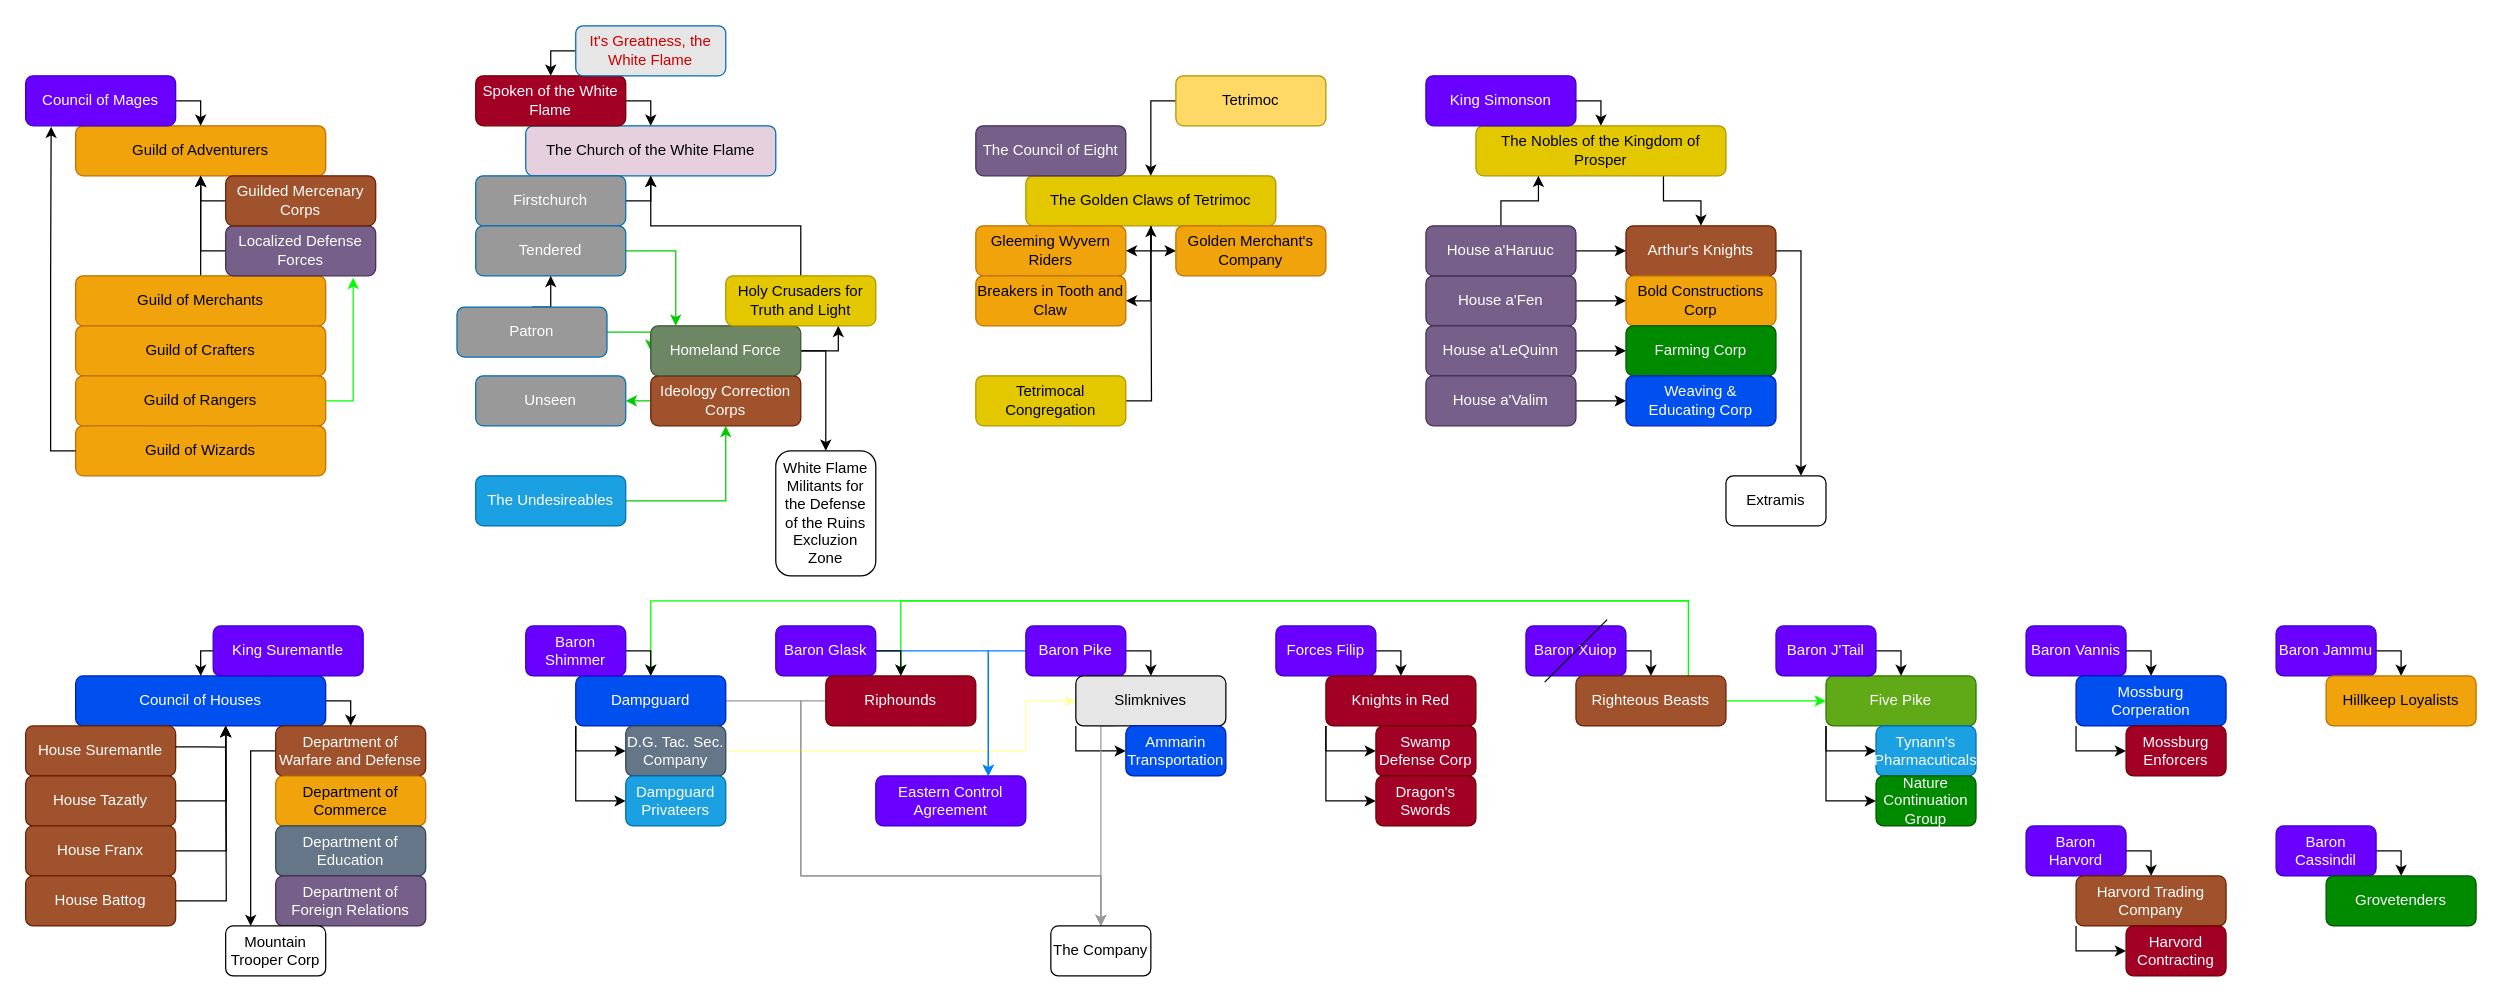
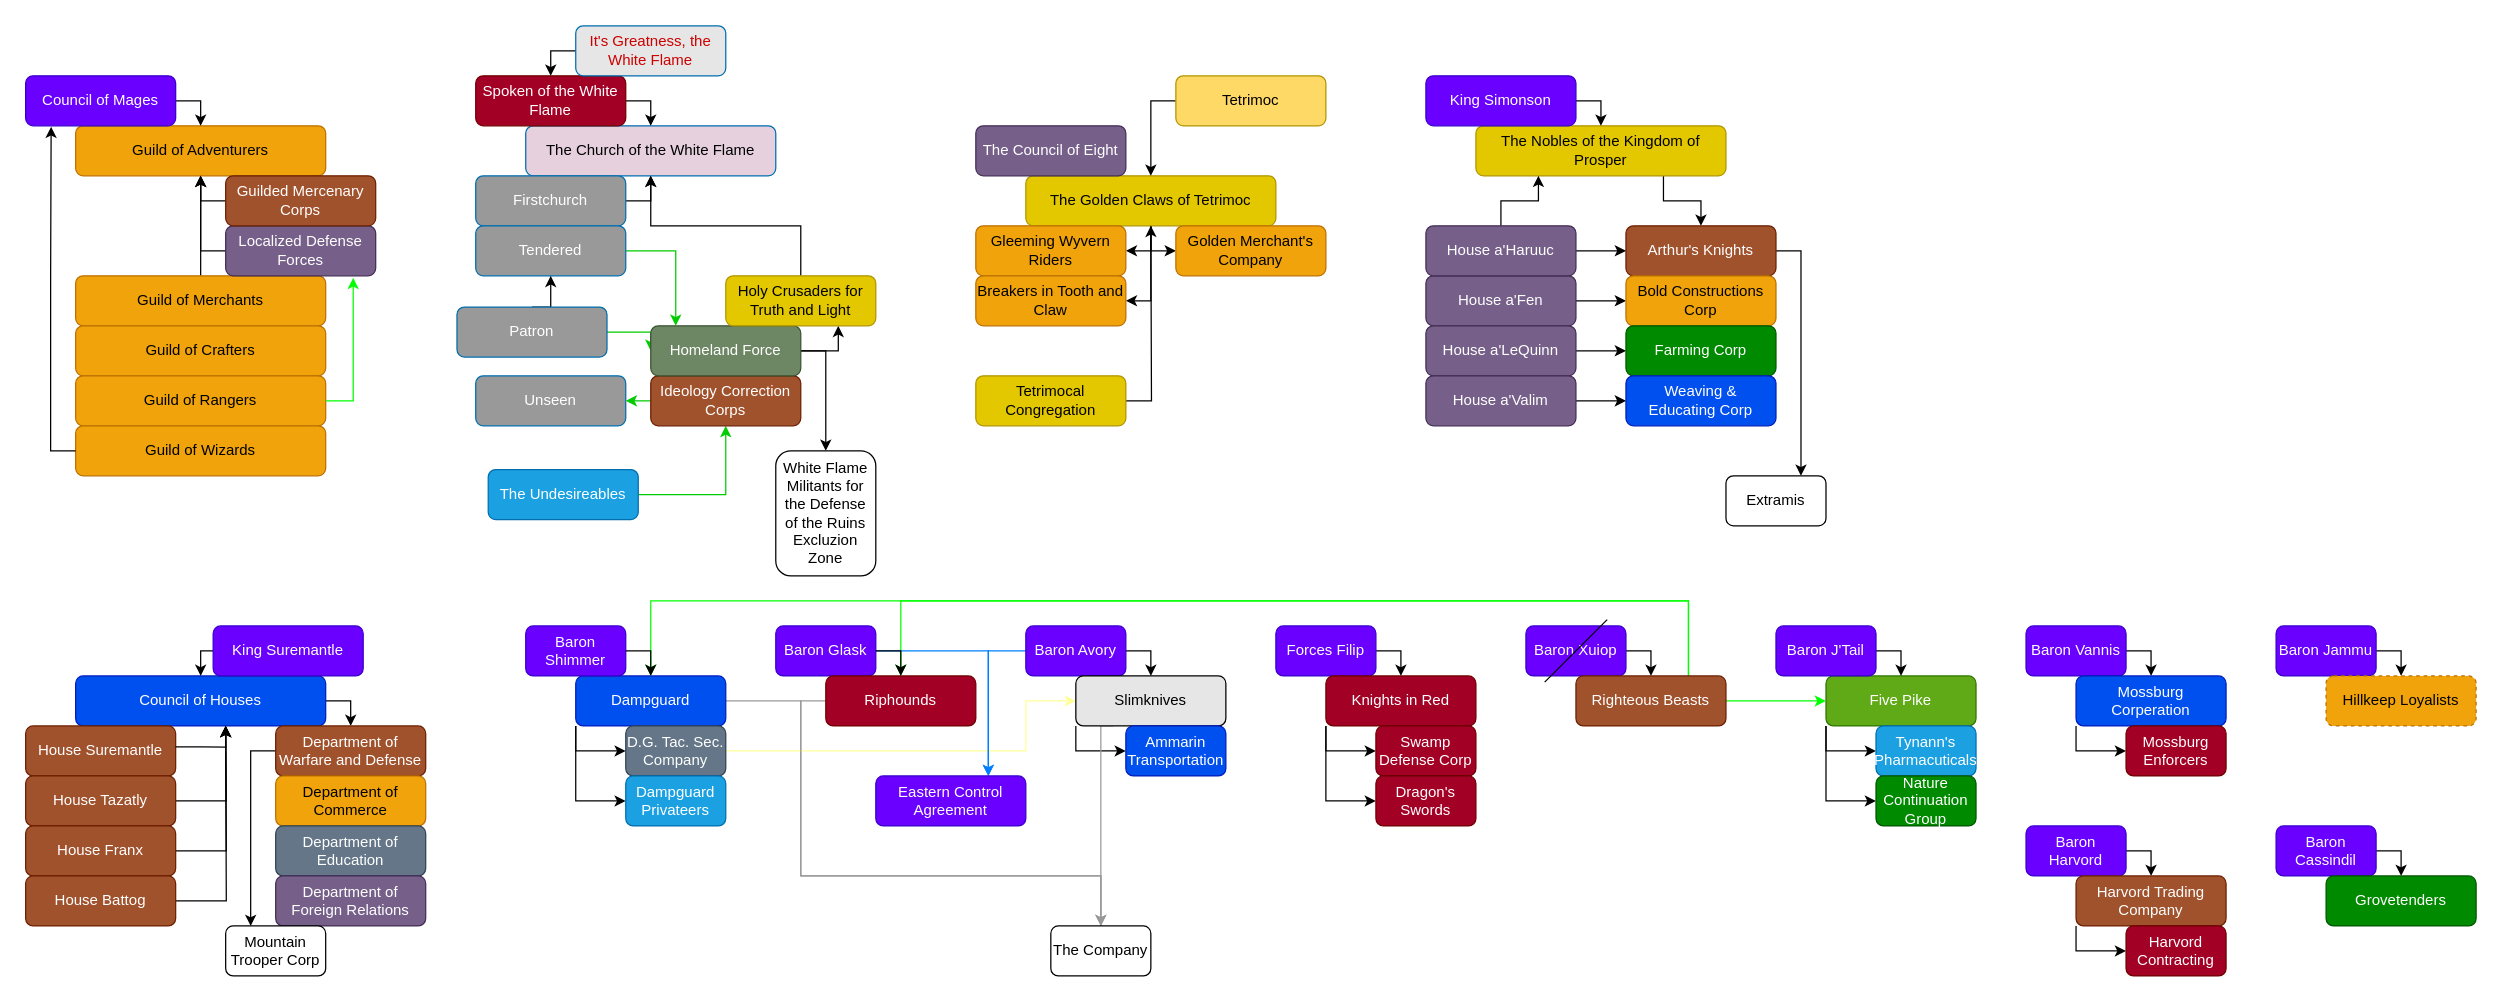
- <mxCell id="47" value="The Undesireables" style="rounded=1;whiteSpace=wrap;html=1;fillColor=#1ba1e2;fontColor=#ffffff;strokeColor=#006EAF;" parent="1" vertex="1"><mxGeometry x="380" y="380" width="120" height="40" as="geometry" /></mxCell>
+ <mxCell id="47" value="The Undesireables" style="rounded=1;whiteSpace=wrap;html=1;fillColor=#1ba1e2;fontColor=#ffffff;strokeColor=#006EAF;" parent="1" vertex="1"><mxGeometry x="390" y="375" width="120" height="40" as="geometry" /></mxCell>
- <mxCell id="133" value="Baron Pike" style="rounded=1;whiteSpace=wrap;html=1;fillColor=#6a00ff;fontColor=#ffffff;strokeColor=#3700CC;" parent="1" vertex="1"><mxGeometry x="820" y="500" width="80" height="40" as="geometry" /></mxCell>
+ <mxCell id="133" value="Baron Avory" style="rounded=1;whiteSpace=wrap;html=1;fillColor=#6a00ff;fontColor=#ffffff;strokeColor=#3700CC;" parent="1" vertex="1"><mxGeometry x="820" y="500" width="80" height="40" as="geometry" /></mxCell>
- <mxCell id="121" value="Hillkeep Loyalists" style="rounded=1;whiteSpace=wrap;html=1;fillColor=#f0a30a;fontColor=#000000;strokeColor=#BD7000;" parent="1" vertex="1"><mxGeometry x="1860" y="540" width="120" height="40" as="geometry" /></mxCell>
+ <mxCell id="121" value="Hillkeep Loyalists" style="rounded=1;whiteSpace=wrap;html=1;fillColor=#f0a30a;fontColor=#000000;strokeColor=#BD7000;dashed=1;" parent="1" vertex="1"><mxGeometry x="1860" y="540" width="120" height="40" as="geometry" /></mxCell>
